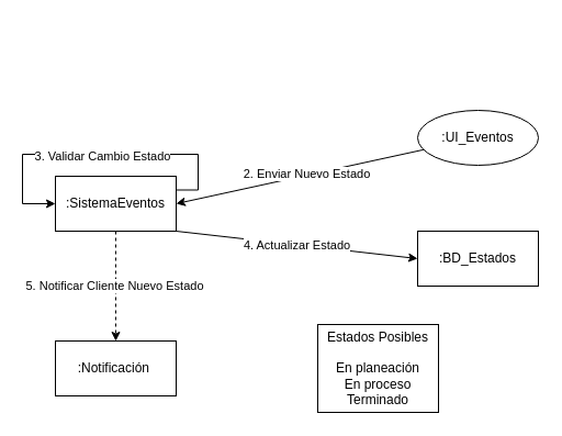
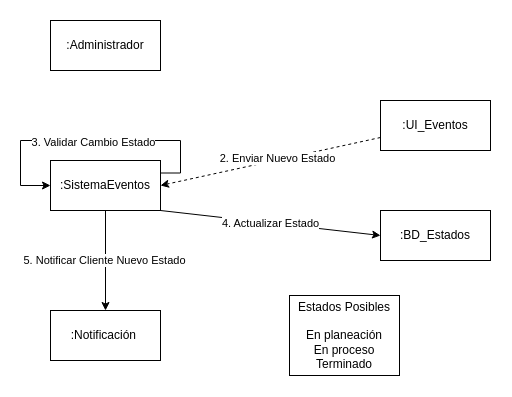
+ <mxCell id="2" value=":Administrador" style="html=1;whiteSpace=wrap;" parent="1" vertex="1"><mxGeometry x="50" y="20" width="110" height="50" as="geometry" /></mxCell>
- <mxCell id="5" value=":UI_Eventos" style="ellipse;html=1;whiteSpace=wrap;" vertex="1" parent="1"><mxGeometry x="380" y="100" width="110" height="50" as="geometry" /></mxCell>
+ <mxCell id="5" value=":UI_Eventos" style="html=1;whiteSpace=wrap;" vertex="1" parent="1"><mxGeometry x="380" y="100" width="110" height="50" as="geometry" /></mxCell>
- <mxCell id="3" style="rounded=0;orthogonalLoop=1;jettySize=auto;html=1;entryX=1;entryY=0.5;entryDx=0;entryDy=0;" edge="1" parent="1" source="5" target="10"><mxGeometry relative="1" as="geometry" /></mxCell>
+ <mxCell id="3" style="rounded=0;orthogonalLoop=1;jettySize=auto;html=1;entryX=1;entryY=0.5;entryDx=0;entryDy=0;dashed=1;" edge="1" parent="1" source="5" target="10"><mxGeometry relative="1" as="geometry" /></mxCell>
- <mxCell id="8" style="edgeStyle=orthogonalEdgeStyle;rounded=0;orthogonalLoop=1;jettySize=auto;html=1;entryX=0.5;entryY=0;entryDx=0;entryDy=0;dashed=1;" edge="1" parent="1" source="10" target="14"><mxGeometry relative="1" as="geometry" /></mxCell>
+ <mxCell id="8" style="edgeStyle=orthogonalEdgeStyle;rounded=0;orthogonalLoop=1;jettySize=auto;html=1;entryX=0.5;entryY=0;entryDx=0;entryDy=0;" edge="1" parent="1" source="10" target="14"><mxGeometry relative="1" as="geometry" /></mxCell>
